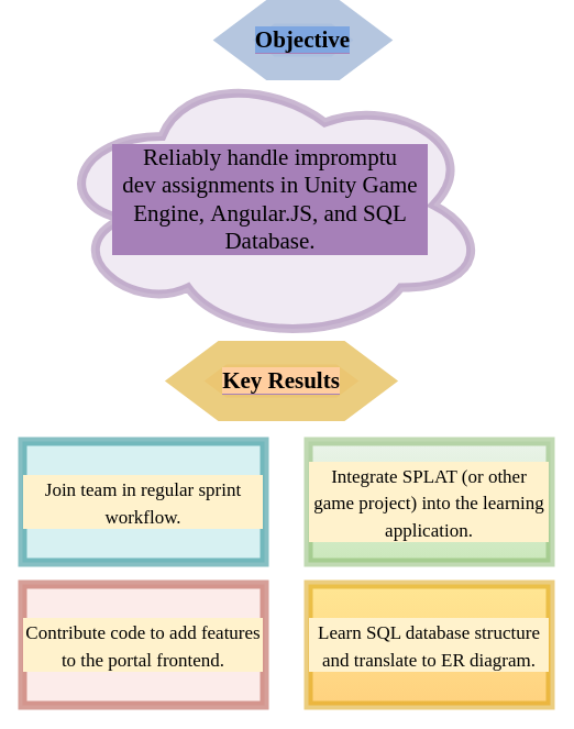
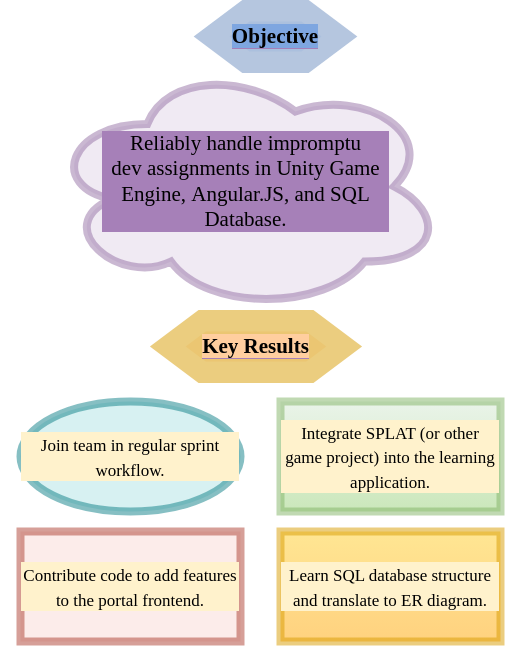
- <mxCell id="3" value="&lt;font face=&quot;Tahoma&quot; style=&quot;font-size: 17px;&quot;&gt;Join team in regular sprint workflow.&lt;/font&gt;" style="rounded=0;whiteSpace=wrap;html=1;labelBackgroundColor=#FFF2CC;fontSize=20;strokeWidth=8;opacity=50;fillColor=#b0e3e6;strokeColor=#0e8088;" vertex="1" parent="1"><mxGeometry x="20" y="400" width="220" height="110" as="geometry" /></mxCell>
+ <mxCell id="3" value="&lt;font face=&quot;Tahoma&quot; style=&quot;font-size: 17px;&quot;&gt;Join team in regular sprint workflow.&lt;/font&gt;" style="ellipse;whiteSpace=wrap;html=1;labelBackgroundColor=#FFF2CC;fontSize=20;strokeWidth=8;opacity=50;fillColor=#b0e3e6;strokeColor=#0e8088;" vertex="1" parent="1"><mxGeometry x="20" y="400" width="220" height="110" as="geometry" /></mxCell>
